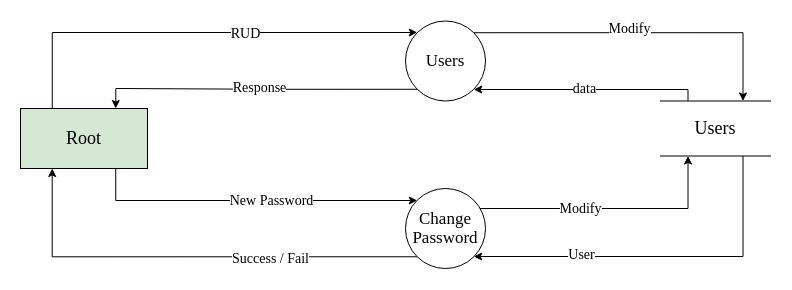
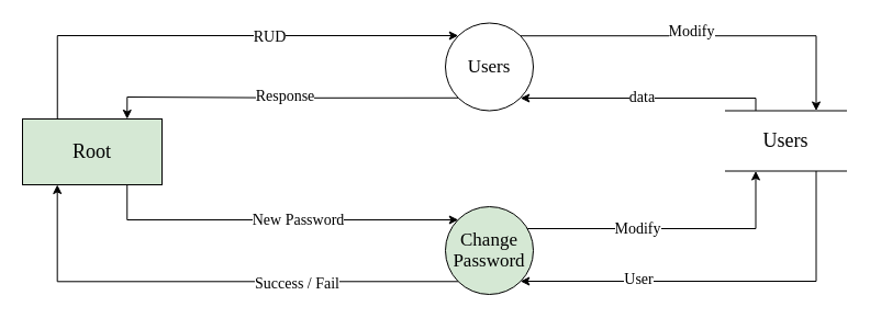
- <mxCell id="17" value="&lt;p&gt;&lt;span style=&quot;line-height: 1.1&quot;&gt;&lt;font style=&quot;font-size: 17px&quot;&gt;Change Password&lt;/font&gt;&lt;/span&gt;&lt;/p&gt;" style="ellipse;whiteSpace=wrap;html=1;aspect=fixed;shadow=0;sketch=0;rotation=0;fontFamily=Times New Roman;" parent="1" vertex="1"><mxGeometry x="405" y="188" width="80" height="80" as="geometry" /></mxCell>
+ <mxCell id="17" value="&lt;p&gt;&lt;span style=&quot;line-height: 1.1&quot;&gt;&lt;font style=&quot;font-size: 17px&quot;&gt;Change Password&lt;/font&gt;&lt;/span&gt;&lt;/p&gt;" style="ellipse;whiteSpace=wrap;html=1;aspect=fixed;shadow=0;sketch=0;rotation=0;fontFamily=Times New Roman;fillColor=#d5e8d4;" parent="1" vertex="1"><mxGeometry x="405" y="188" width="80" height="80" as="geometry" /></mxCell>
